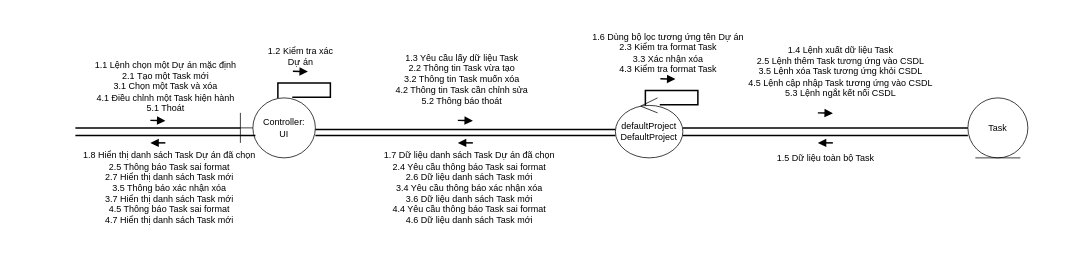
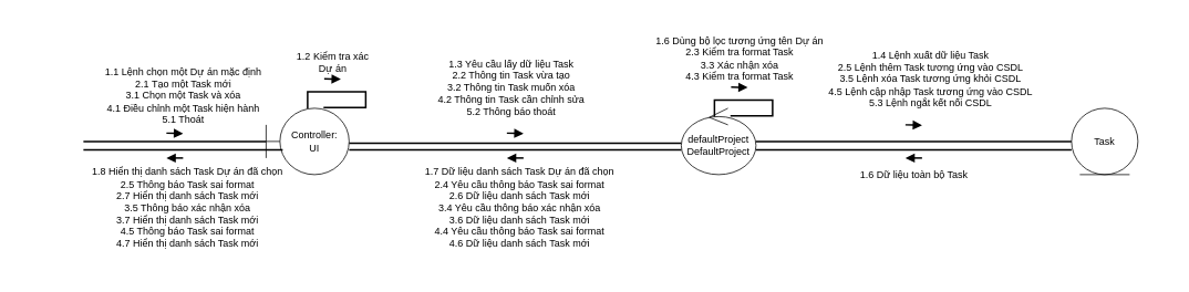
- <mxCell id="26" value="1.5 Dữ liệu toàn bộ Task" style="text;html=1;align=center;verticalAlign=middle;resizable=0;points=[];autosize=1;" parent="1" vertex="1"><mxGeometry x="1025" y="200" width="150" height="20" as="geometry" /></mxCell>
+ <mxCell id="26" value="1.6 Dữ liệu toàn bộ Task" style="text;html=1;align=center;verticalAlign=middle;resizable=0;points=[];autosize=1;" parent="1" vertex="1"><mxGeometry x="1025" y="200" width="150" height="20" as="geometry" /></mxCell>
